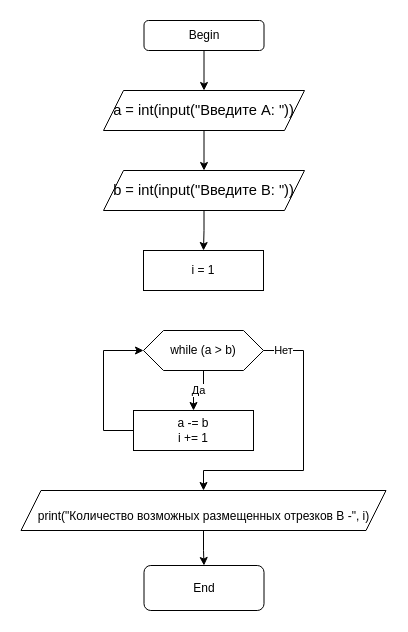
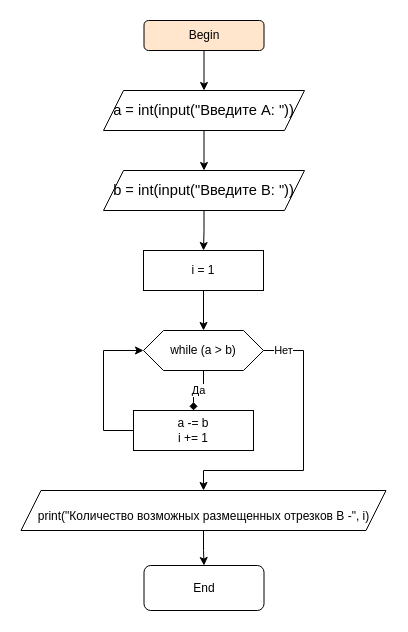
- <mxCell id="3" value="Begin" style="rounded=1;whiteSpace=wrap;html=1;" vertex="1" parent="1"><mxGeometry x="143.5" y="20" width="120" height="30" as="geometry" /></mxCell>
+ <mxCell id="3" value="Begin" style="rounded=1;whiteSpace=wrap;html=1;fillColor=#ffe6cc;" vertex="1" parent="1"><mxGeometry x="143.5" y="20" width="120" height="30" as="geometry" /></mxCell>
+ <mxCell id="8" value="" style="edgeStyle=orthogonalEdgeStyle;rounded=0;orthogonalLoop=1;jettySize=auto;html=1;" edge="1" parent="1" source="9" target="11"><mxGeometry relative="1" as="geometry" /></mxCell>
- <mxCell id="10" value="Да" style="edgeStyle=orthogonalEdgeStyle;rounded=0;orthogonalLoop=1;jettySize=auto;html=1;" edge="1" parent="1" source="11" target="12"><mxGeometry relative="1" as="geometry" /></mxCell>
+ <mxCell id="10" value="Да" style="edgeStyle=orthogonalEdgeStyle;rounded=0;orthogonalLoop=1;jettySize=auto;html=1;endArrow=diamond;" edge="1" parent="1" source="11" target="12"><mxGeometry relative="1" as="geometry" /></mxCell>
